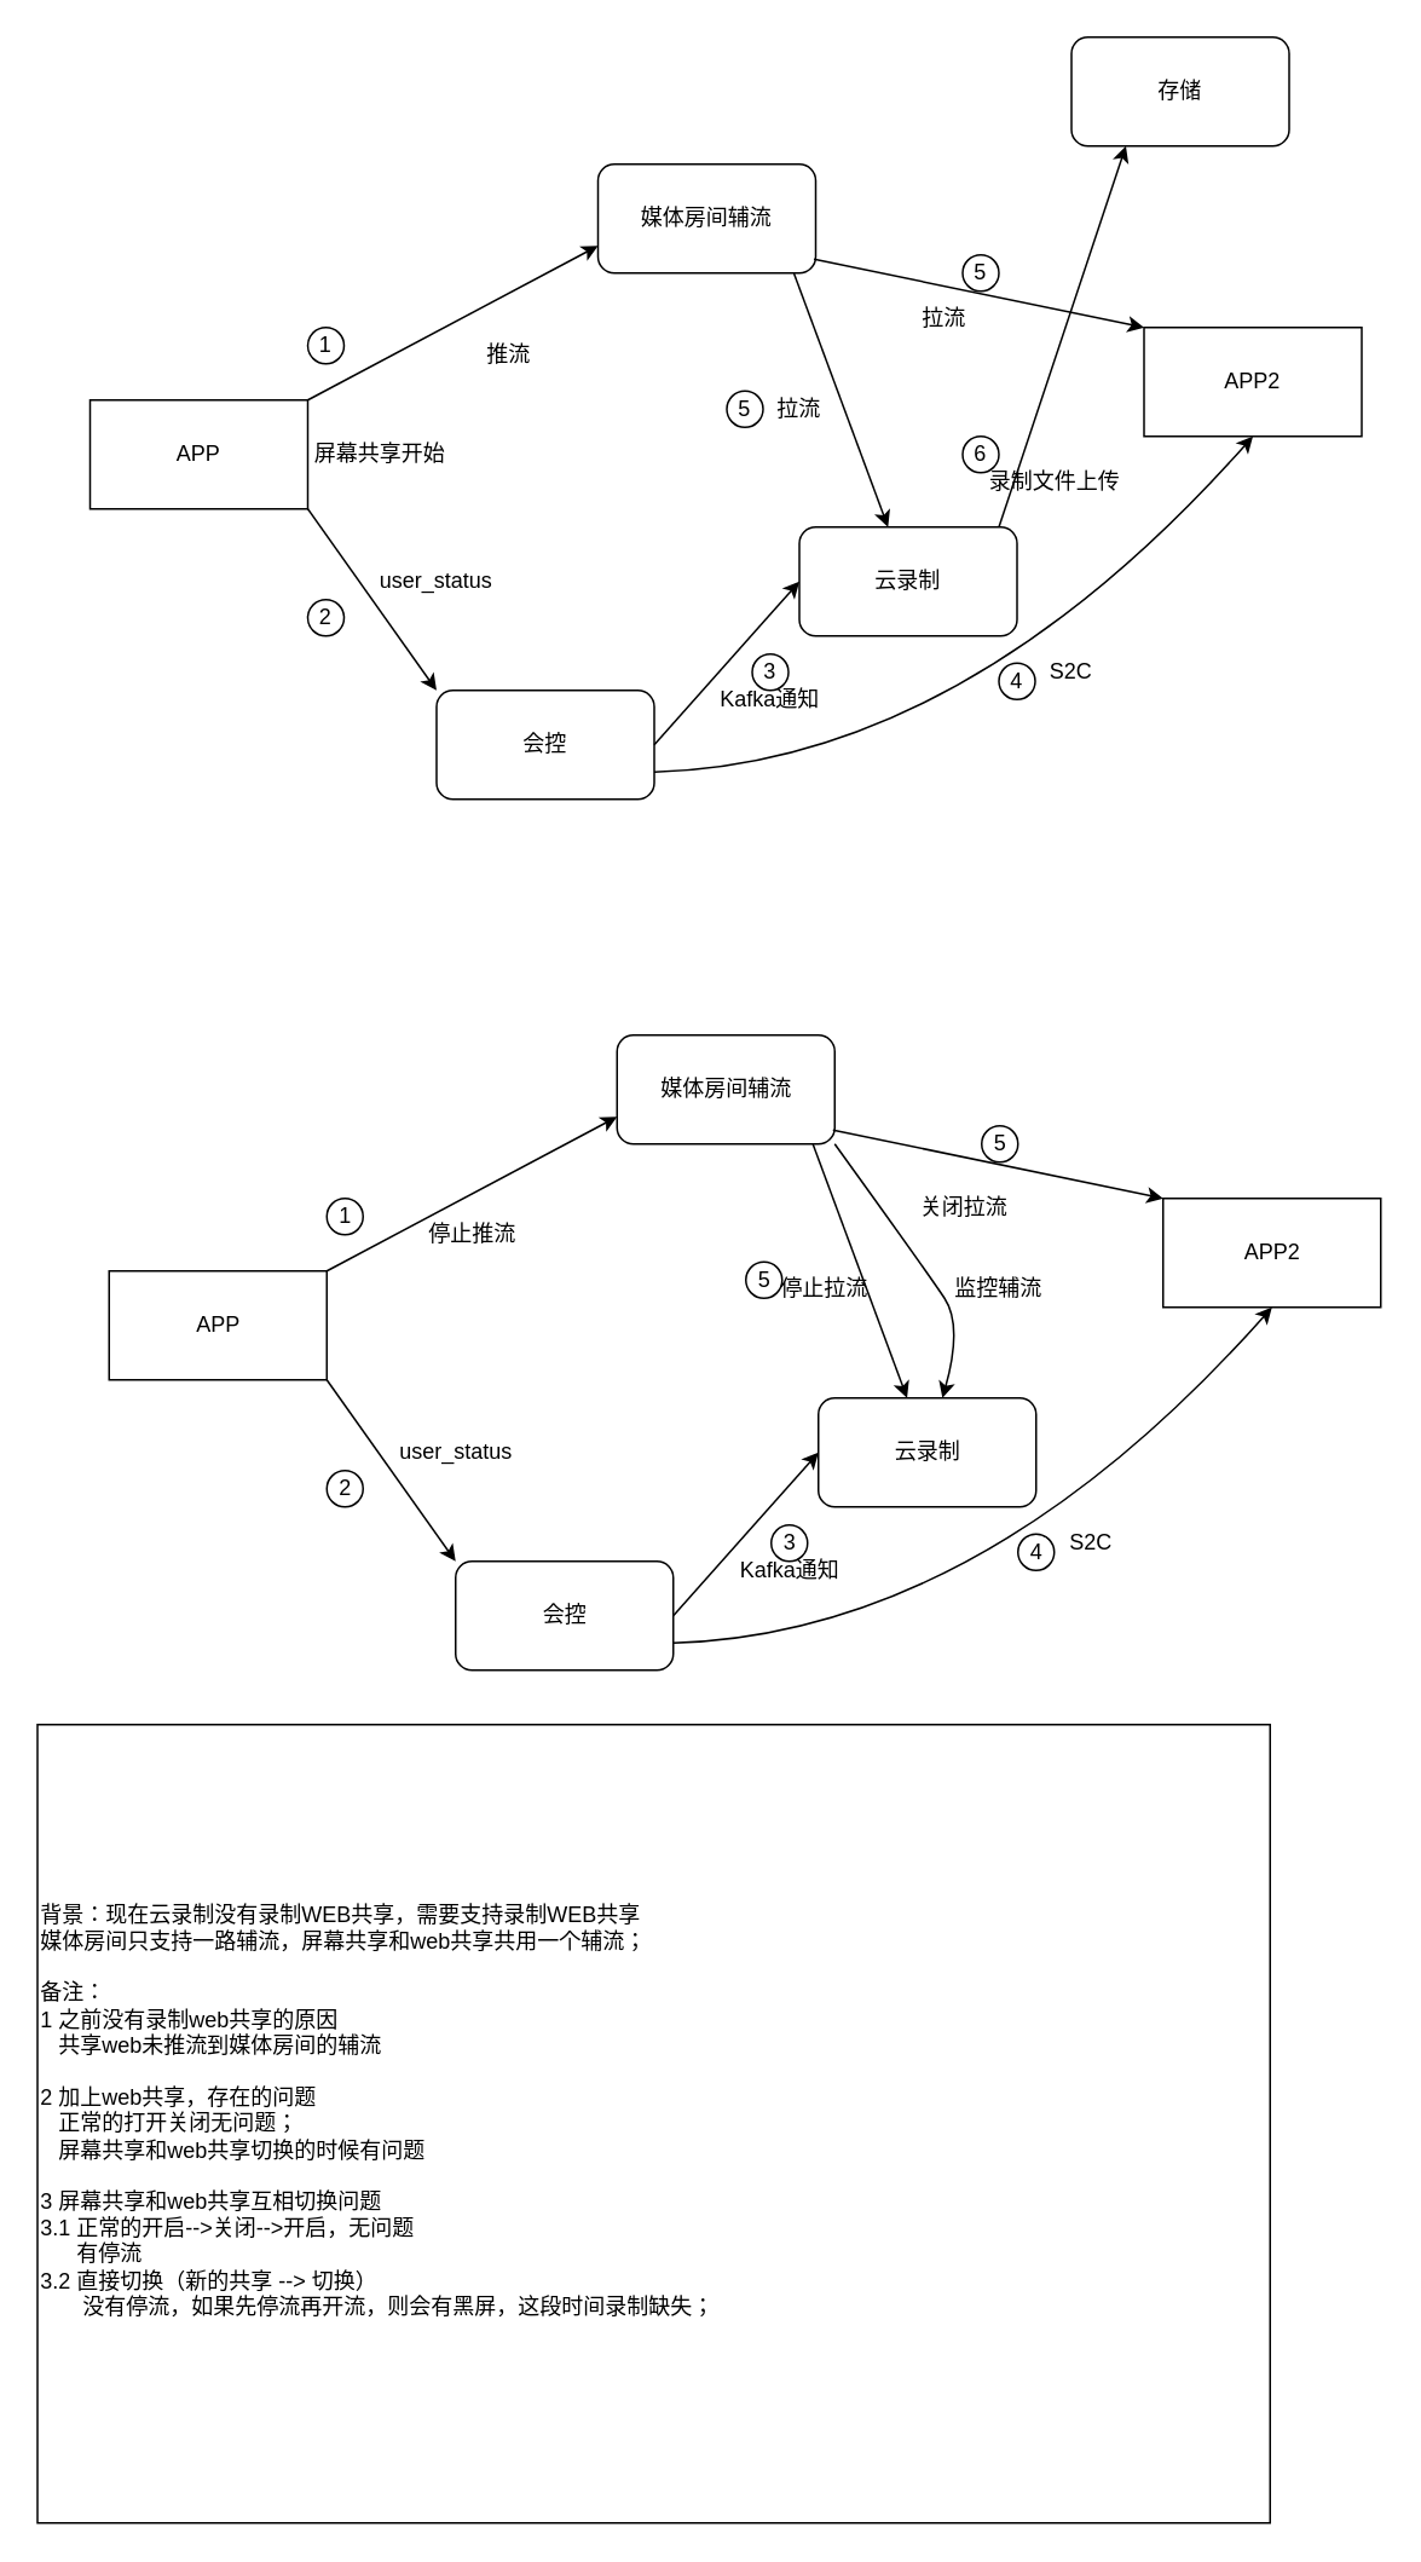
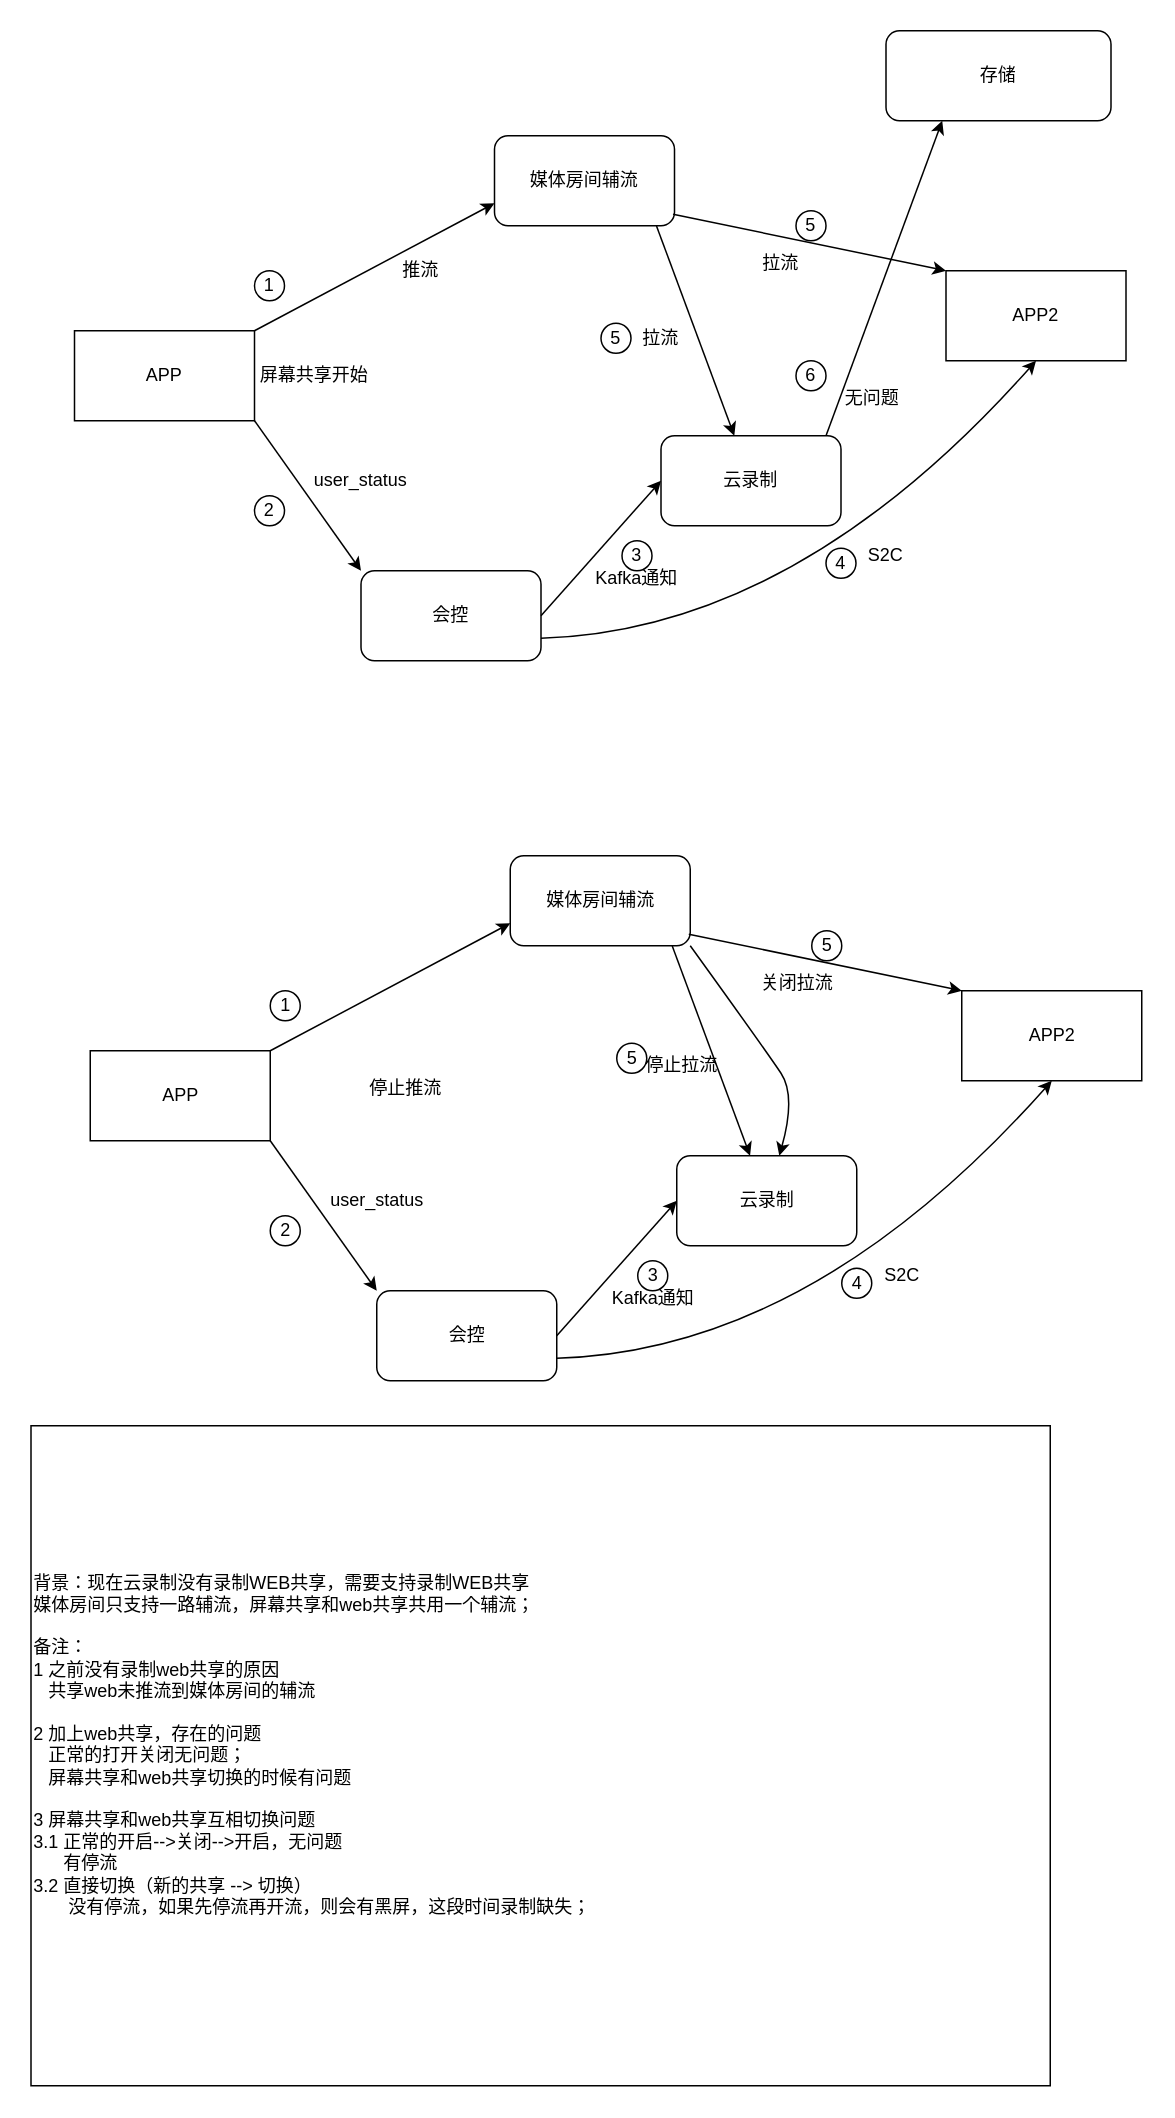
- <mxCell id="50" value="存储" style="rounded=1;whiteSpace=wrap;html=1;" vertex="1" parent="1"><mxGeometry x="590" y="20" width="120" height="60" as="geometry" /></mxCell>
+ <mxCell id="50" value="存储" style="rounded=1;whiteSpace=wrap;html=1;" vertex="1" parent="1"><mxGeometry x="590" y="20" width="150" height="60" as="geometry" /></mxCell>
- <mxCell id="9" value="推流" style="rounded=0;whiteSpace=wrap;html=1;fillColor=none;strokeColor=none;" vertex="1" parent="1"><mxGeometry x="240" y="180" width="80" height="30" as="geometry" /></mxCell>
+ <mxCell id="9" value="推流" style="rounded=0;whiteSpace=wrap;html=1;fillColor=none;strokeColor=none;" vertex="1" parent="1"><mxGeometry x="240" y="165" width="80" height="30" as="geometry" /></mxCell>
- <mxCell id="53" value="录制文件上传" style="rounded=0;whiteSpace=wrap;html=1;fillColor=none;strokeColor=none;" vertex="1" parent="1"><mxGeometry x="540.5" y="250" width="80" height="30" as="geometry" /></mxCell>
+ <mxCell id="53" value="无问题" style="rounded=0;whiteSpace=wrap;html=1;fillColor=none;strokeColor=none;" vertex="1" parent="1"><mxGeometry x="540.5" y="250" width="80" height="30" as="geometry" /></mxCell>
- <mxCell id="33" value="关闭拉流" style="rounded=0;whiteSpace=wrap;html=1;fillColor=none;strokeColor=none;" vertex="1" parent="1"><mxGeometry x="490.5" y="650" width="80" height="30" as="geometry" /></mxCell>
+ <mxCell id="33" value="关闭拉流" style="rounded=0;whiteSpace=wrap;html=1;fillColor=none;strokeColor=none;" vertex="1" parent="1"><mxGeometry x="490.5" y="640" width="80" height="30" as="geometry" /></mxCell>
- <mxCell id="48" value="停止推流" style="rounded=0;whiteSpace=wrap;html=1;fillColor=none;strokeColor=none;" vertex="1" parent="1"><mxGeometry x="220" y="665" width="80" height="30" as="geometry" /></mxCell>
+ <mxCell id="48" value="停止推流" style="rounded=0;whiteSpace=wrap;html=1;fillColor=none;strokeColor=none;" vertex="1" parent="1"><mxGeometry x="230" y="710" width="80" height="30" as="geometry" /></mxCell>
- <mxCell id="55" value="监控辅流" style="rounded=0;whiteSpace=wrap;html=1;fillColor=none;strokeColor=none;" vertex="1" parent="1"><mxGeometry x="510" y="695" width="80" height="30" as="geometry" /></mxCell>
